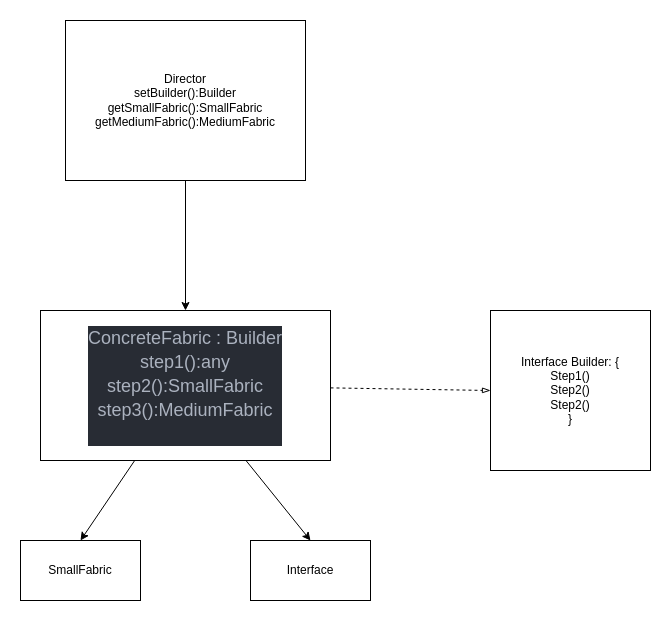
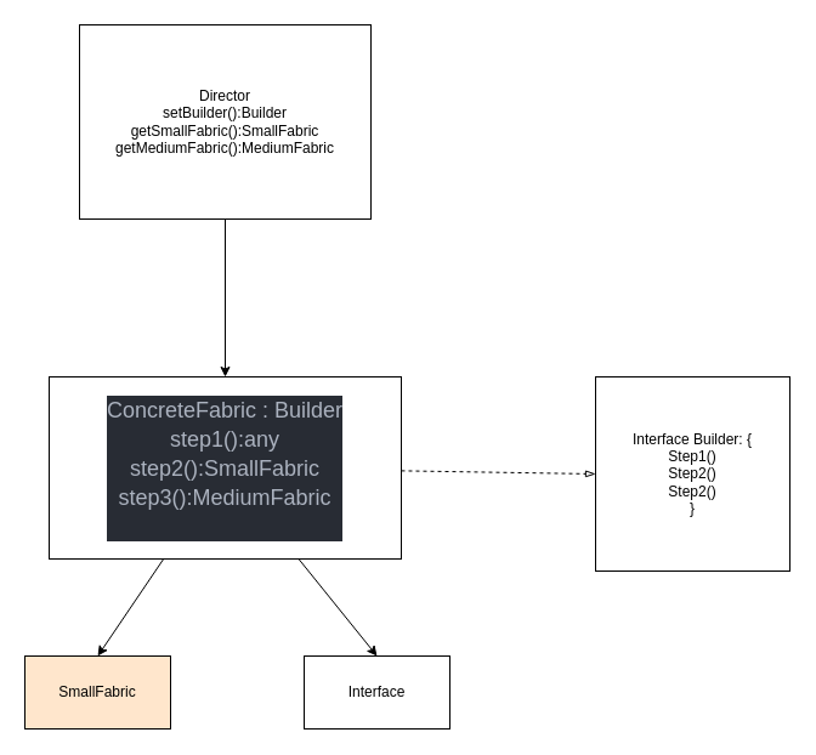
- <mxCell id="10" value="SmallFabric" style="rounded=0;whiteSpace=wrap;html=1;" vertex="1" parent="1"><mxGeometry x="20" y="540" width="120" height="60" as="geometry" /></mxCell>
+ <mxCell id="10" value="SmallFabric" style="rounded=0;whiteSpace=wrap;html=1;fillColor=#ffe6cc;" vertex="1" parent="1"><mxGeometry x="20" y="540" width="120" height="60" as="geometry" /></mxCell>
